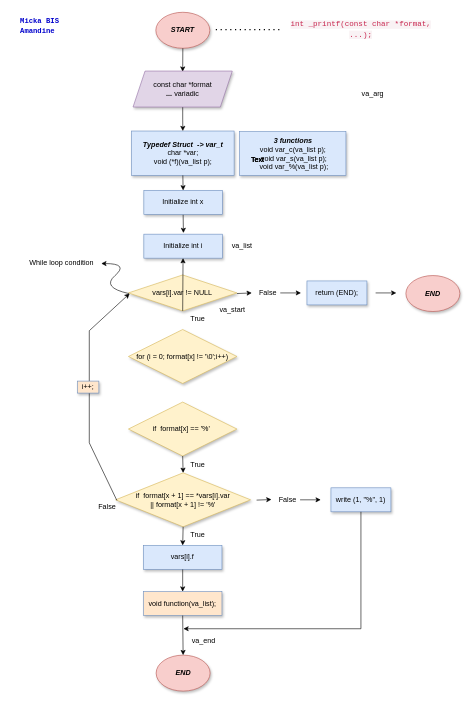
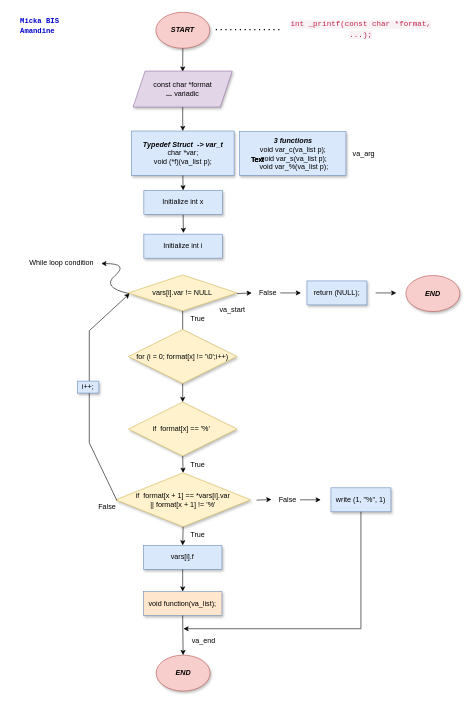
- <mxCell id="44" value="va_arg" style="text;html=1;strokeColor=none;fillColor=none;align=center;verticalAlign=middle;whiteSpace=wrap;rounded=0;shadow=1;strokeWidth=1;" vertex="1" parent="1"><mxGeometry x="591" y="141" width="60" height="30" as="geometry" /></mxCell>
+ <mxCell id="44" value="va_arg" style="text;html=1;strokeColor=none;fillColor=none;align=center;verticalAlign=middle;whiteSpace=wrap;rounded=0;shadow=1;strokeWidth=1;" vertex="1" parent="1"><mxGeometry x="576" y="241" width="60" height="30" as="geometry" /></mxCell>
- <mxCell id="45" value="va_list" style="text;html=1;strokeColor=none;fillColor=none;align=center;verticalAlign=middle;whiteSpace=wrap;rounded=0;shadow=1;strokeWidth=1;" vertex="1" parent="1"><mxGeometry x="373" y="395" width="60" height="30" as="geometry" /></mxCell>
- <mxCell id="11" value="return (END);" style="rounded=0;whiteSpace=wrap;html=1;shadow=1;strokeWidth=1;fillColor=#dae8fc;strokeColor=#6c8ebf;" vertex="1" parent="1"><mxGeometry x="511" y="468" width="100" height="40" as="geometry" /></mxCell>
+ <mxCell id="11" value="return (NULL);" style="rounded=0;whiteSpace=wrap;html=1;shadow=1;strokeWidth=1;fillColor=#dae8fc;strokeColor=#6c8ebf;" vertex="1" parent="1"><mxGeometry x="511" y="468" width="100" height="40" as="geometry" /></mxCell>
- <mxCell id="16" value="" style="endArrow=classic;html=1;rounded=0;exitX=0.5;exitY=1;exitDx=0;exitDy=0;" edge="1" parent="1" source="5" target="4"><mxGeometry width="50" height="50" relative="1" as="geometry"><mxPoint x="303.75" y="672" as="sourcePoint" /><mxPoint x="356" y="663" as="targetPoint" /></mxGeometry></mxCell>
+ <mxCell id="16" value="" style="endArrow=classic;html=1;rounded=0;exitX=0.5;exitY=1;exitDx=0;exitDy=0;entryX=0.5;entryY=0;entryDx=0;entryDy=0;" edge="1" parent="1" source="5" target="28"><mxGeometry width="50" height="50" relative="1" as="geometry"><mxPoint x="303.75" y="672" as="sourcePoint" /><mxPoint x="356" y="663" as="targetPoint" /></mxGeometry></mxCell>
- <mxCell id="20" value="i++;" style="rounded=0;whiteSpace=wrap;html=1;shadow=1;strokeWidth=1;fillColor=#ffe6cc;strokeColor=#6c8ebf;" vertex="1" parent="1"><mxGeometry x="128" y="635" width="36" height="20" as="geometry" /></mxCell>
+ <mxCell id="20" value="i++;" style="rounded=0;whiteSpace=wrap;html=1;shadow=1;strokeWidth=1;fillColor=#dae8fc;strokeColor=#6c8ebf;" vertex="1" parent="1"><mxGeometry x="128" y="635" width="36" height="20" as="geometry" /></mxCell>
